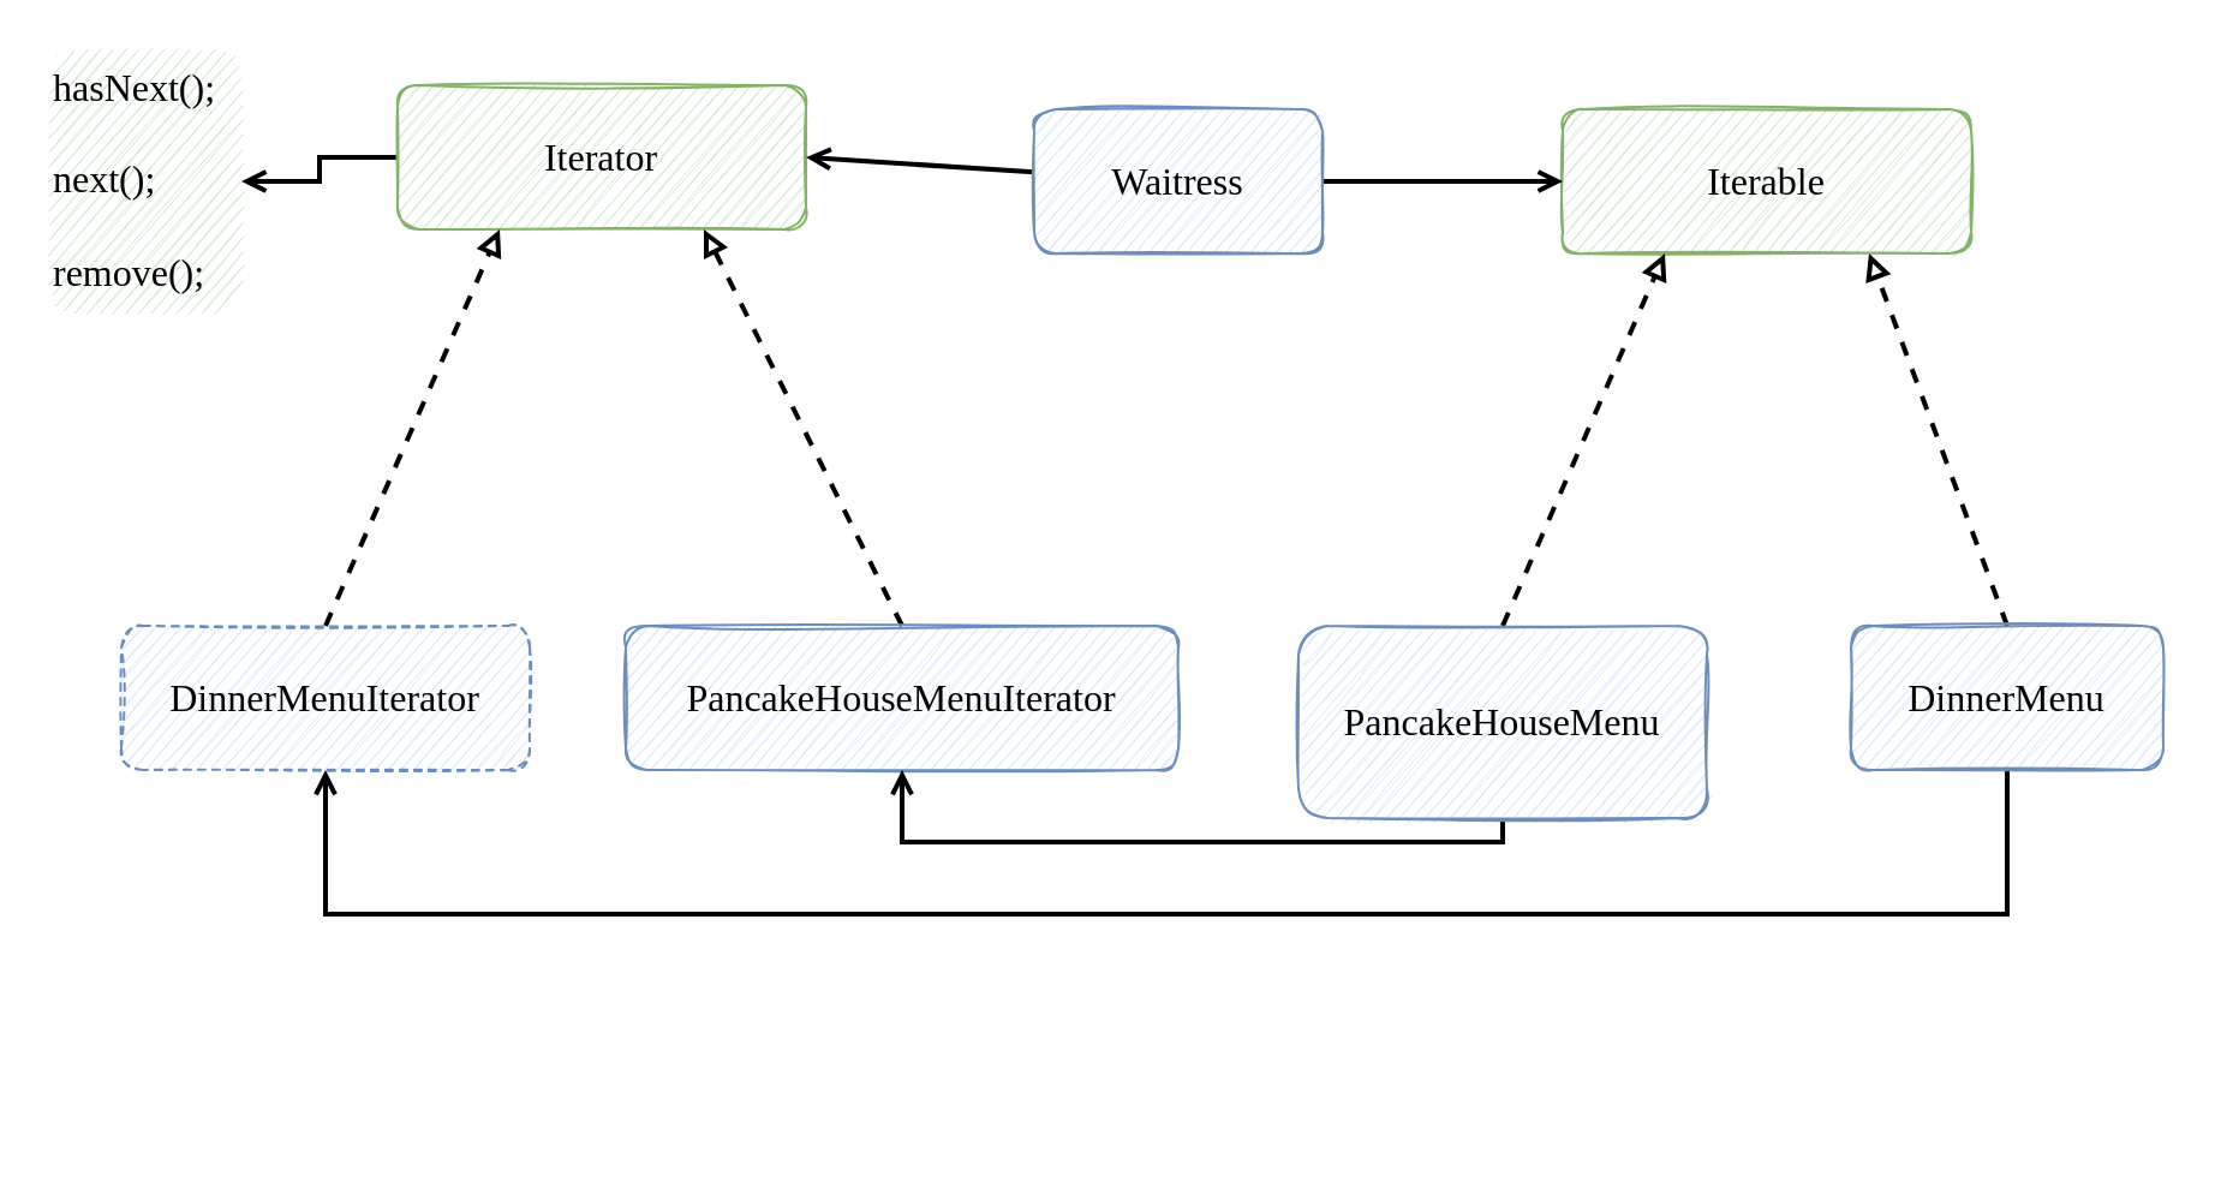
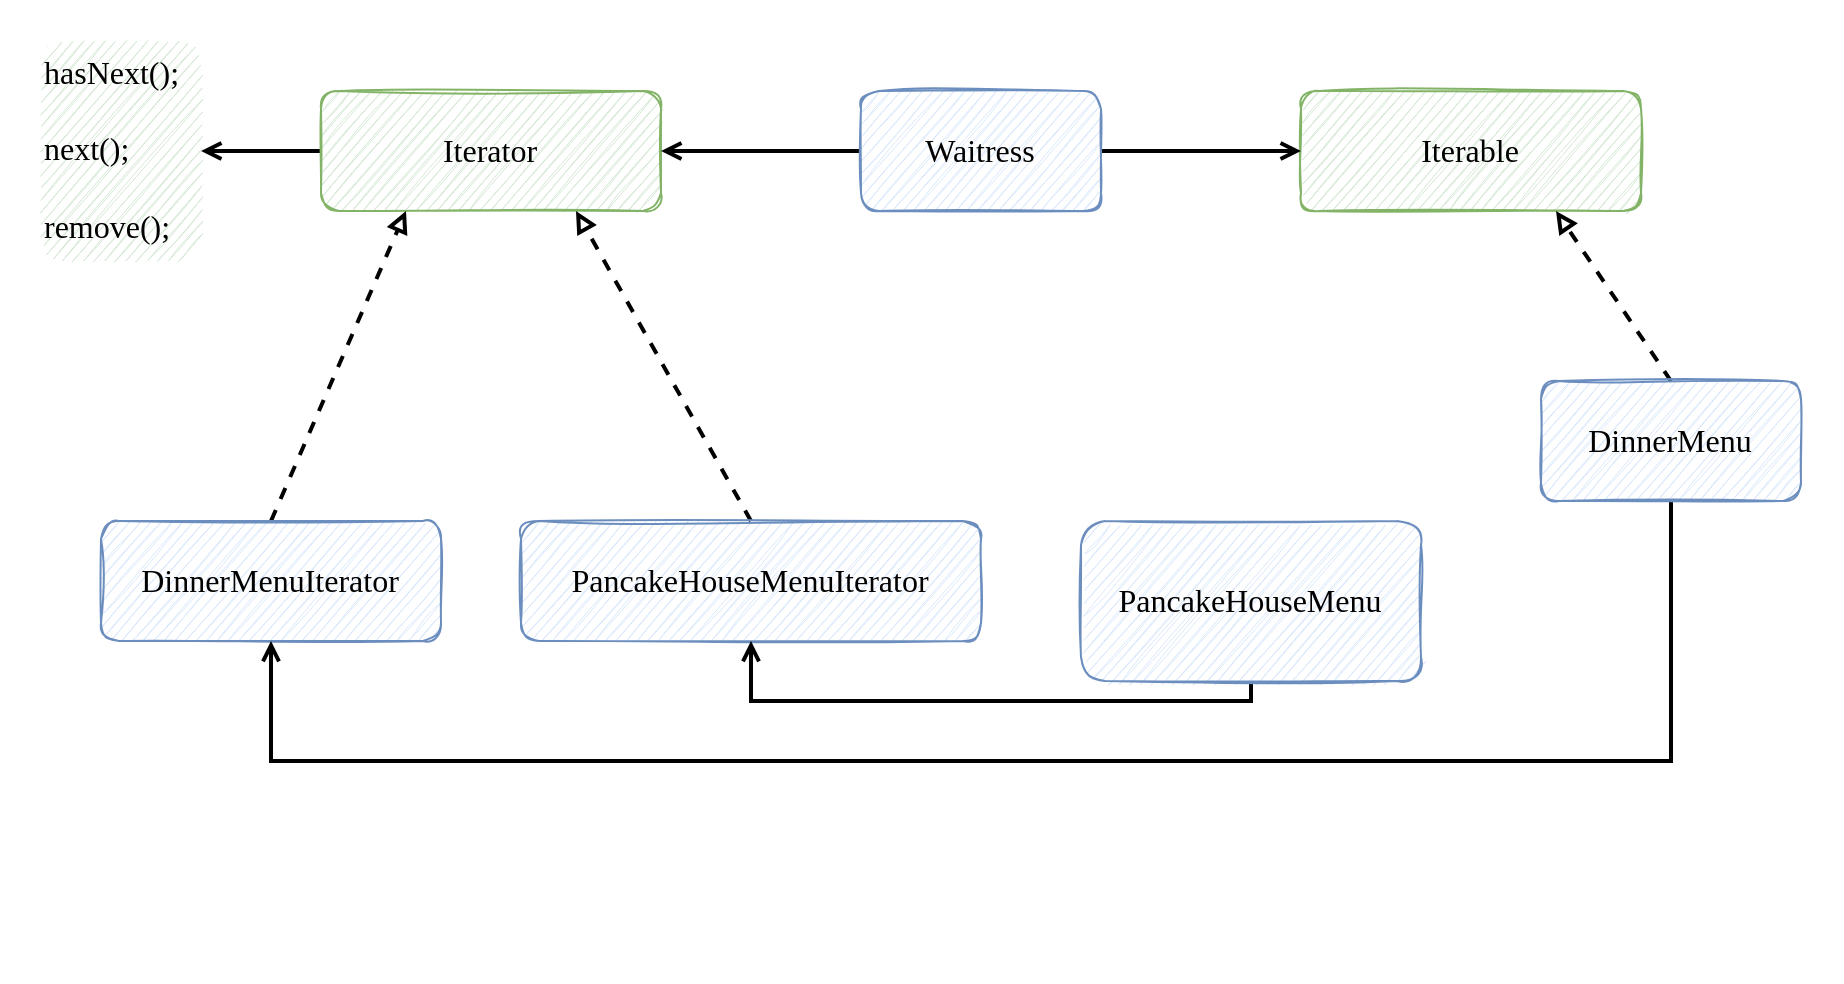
- <mxCell id="4" value="Iterator" style="rounded=1;whiteSpace=wrap;html=1;sketch=1;fontFamily=Comic Sans MS;fontSize=16;fillColor=#d5e8d4;strokeColor=#82b366;" vertex="1" parent="1"><mxGeometry x="165" y="35" width="170" height="60" as="geometry" /></mxCell>
+ <mxCell id="4" value="Iterator" style="rounded=1;whiteSpace=wrap;html=1;sketch=1;fontFamily=Comic Sans MS;fontSize=16;fillColor=#d5e8d4;strokeColor=#82b366;" vertex="1" parent="1"><mxGeometry x="160" y="45" width="170" height="60" as="geometry" /></mxCell>
- <mxCell id="10" style="edgeStyle=none;rounded=0;orthogonalLoop=1;jettySize=auto;html=1;exitX=0.5;exitY=0;exitDx=0;exitDy=0;entryX=0.25;entryY=1;entryDx=0;entryDy=0;dashed=1;strokeWidth=2;fontFamily=Comic Sans MS;fontSize=16;endArrow=block;endFill=0;" edge="1" parent="1" source="12" target="9"><mxGeometry relative="1" as="geometry" /></mxCell>
- <mxCell id="8" value="DinnerMenuIterator" style="rounded=1;whiteSpace=wrap;html=1;sketch=1;fontFamily=Comic Sans MS;fontSize=16;fillColor=#dae8fc;strokeColor=#6c8ebf;dashed=1;" vertex="1" parent="1"><mxGeometry x="50" y="260" width="170" height="60" as="geometry" /></mxCell>
+ <mxCell id="8" value="DinnerMenuIterator" style="rounded=1;whiteSpace=wrap;html=1;sketch=1;fontFamily=Comic Sans MS;fontSize=16;fillColor=#dae8fc;strokeColor=#6c8ebf;" vertex="1" parent="1"><mxGeometry x="50" y="260" width="170" height="60" as="geometry" /></mxCell>
- <mxCell id="15" value="DinnerMenu" style="rounded=1;whiteSpace=wrap;html=1;sketch=1;fontFamily=Comic Sans MS;fontSize=16;fillColor=#dae8fc;strokeColor=#6c8ebf;" vertex="1" parent="1"><mxGeometry x="770" y="260" width="130" height="60" as="geometry" /></mxCell>
+ <mxCell id="15" value="DinnerMenu" style="rounded=1;whiteSpace=wrap;html=1;sketch=1;fontFamily=Comic Sans MS;fontSize=16;fillColor=#dae8fc;strokeColor=#6c8ebf;" vertex="1" parent="1"><mxGeometry x="770" y="190" width="130" height="60" as="geometry" /></mxCell>
